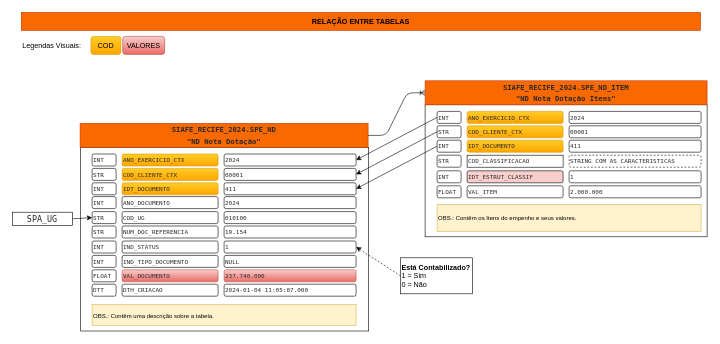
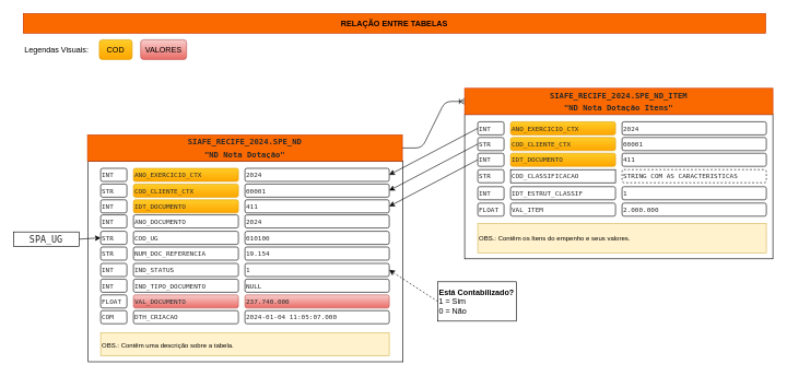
- <mxCell id="75" value="VALORES" style="rounded=1;whiteSpace=wrap;html=1;fillColor=#f8cecc;gradientColor=#ea6b66;strokeColor=#b85450;" parent="1" vertex="1"><mxGeometry x="204" y="60" width="70" height="30" as="geometry" /></mxCell>
+ <mxCell id="75" value="VALORES" style="rounded=1;whiteSpace=wrap;html=1;fillColor=#f8cecc;gradientColor=#ea6b66;strokeColor=#b85450;" parent="1" vertex="1"><mxGeometry x="214" y="60" width="70" height="30" as="geometry" /></mxCell>
- <mxCell id="66" value="&lt;div style=&quot;color: rgb(41, 41, 41); font-family: &amp;quot;Droid Sans Mono&amp;quot;, &amp;quot;monospace&amp;quot;, monospace; line-height: 19px;&quot;&gt;&lt;div style=&quot;line-height: 19px;&quot;&gt;&lt;font style=&quot;font-size: 10px;&quot;&gt;IDT_ESTRUT_CLASSIF&lt;/font&gt;&lt;/div&gt;&lt;/div&gt;" style="rounded=1;whiteSpace=wrap;html=1;align=left;fillColor=#f8cecc;" parent="65" vertex="1"><mxGeometry x="50" width="160" height="20" as="geometry" /></mxCell>
+ <mxCell id="66" value="&lt;div style=&quot;color: rgb(41, 41, 41); font-family: &amp;quot;Droid Sans Mono&amp;quot;, &amp;quot;monospace&amp;quot;, monospace; line-height: 19px;&quot;&gt;&lt;div style=&quot;line-height: 19px;&quot;&gt;&lt;font style=&quot;font-size: 10px;&quot;&gt;IDT_ESTRUT_CLASSIF&lt;/font&gt;&lt;/div&gt;&lt;/div&gt;" style="rounded=1;whiteSpace=wrap;html=1;align=left;" parent="65" vertex="1"><mxGeometry x="50" width="160" height="20" as="geometry" /></mxCell>
- <mxCell id="44" value="&lt;div style=&quot;color: rgb(41, 41, 41); font-family: &amp;quot;Droid Sans Mono&amp;quot;, &amp;quot;monospace&amp;quot;, monospace; line-height: 19px;&quot;&gt;&lt;span style=&quot;font-size: 10px;&quot;&gt;DTT&lt;/span&gt;&lt;/div&gt;" style="rounded=1;whiteSpace=wrap;html=1;align=left;" parent="42" vertex="1"><mxGeometry width="40" height="20" as="geometry" /></mxCell>
+ <mxCell id="44" value="&lt;div style=&quot;color: rgb(41, 41, 41); font-family: &amp;quot;Droid Sans Mono&amp;quot;, &amp;quot;monospace&amp;quot;, monospace; line-height: 19px;&quot;&gt;&lt;span style=&quot;font-size: 10px;&quot;&gt;COM&lt;/span&gt;&lt;/div&gt;" style="rounded=1;whiteSpace=wrap;html=1;align=left;" parent="42" vertex="1"><mxGeometry width="40" height="20" as="geometry" /></mxCell>
